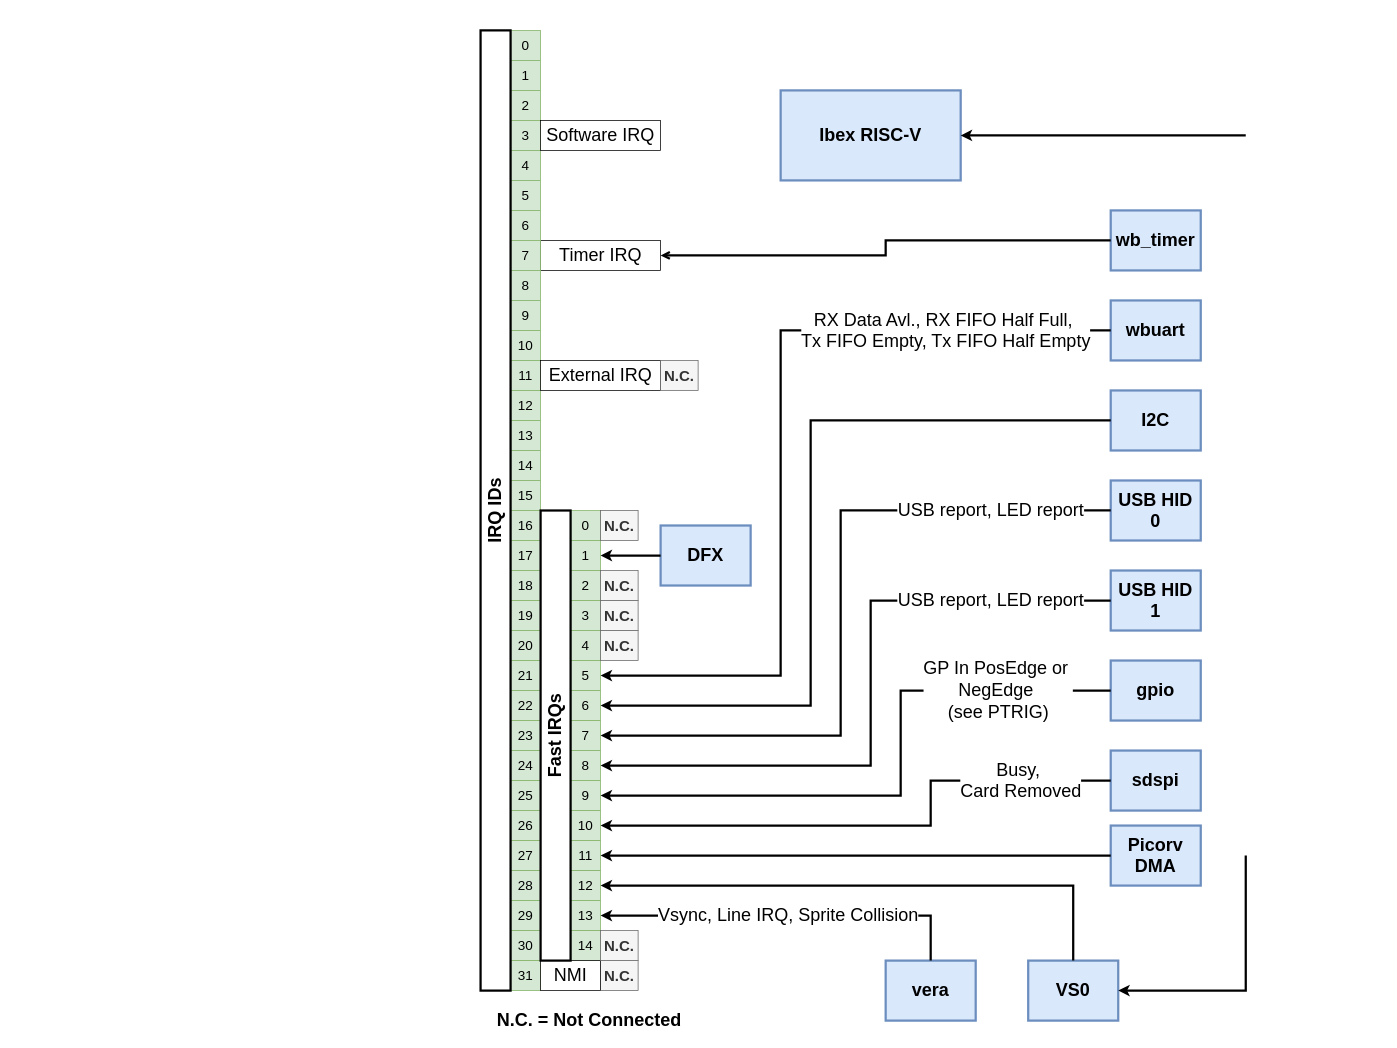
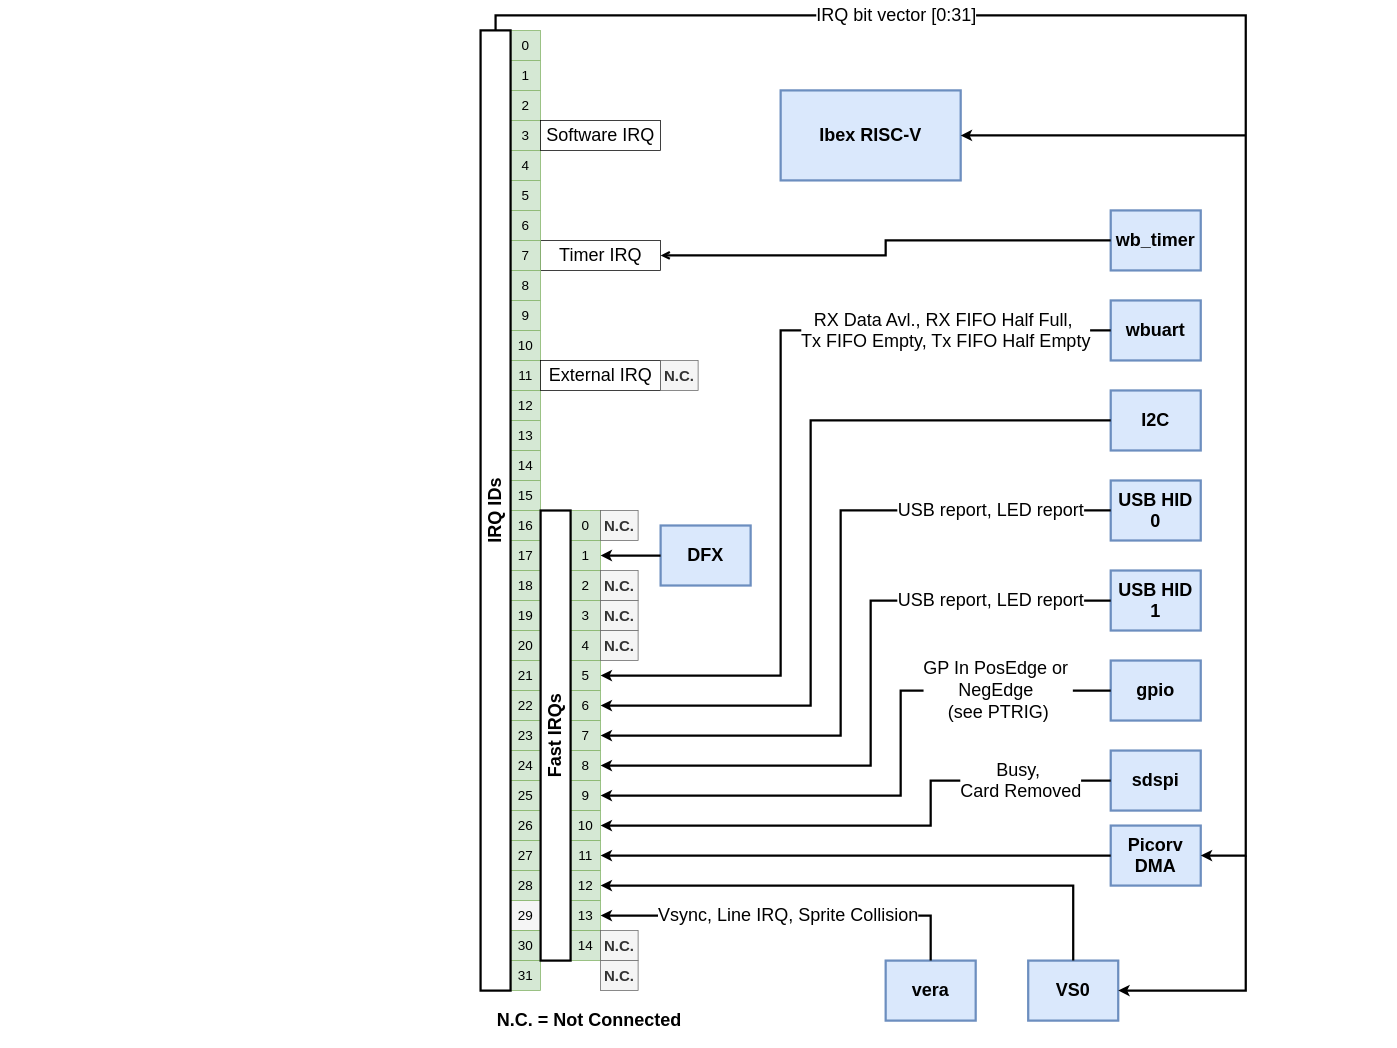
+ <mxCell id="80" value="IRQ bit vector [0:31]" style="endArrow=classic;html=1;rounded=0;edgeStyle=orthogonalEdgeStyle;fontSize=24;strokeWidth=3;" parent="1" source="86" target="8" edge="1"><mxGeometry x="-0.496" width="50" height="50" relative="1" as="geometry"><mxPoint x="680" y="720" as="sourcePoint" /><mxPoint x="730" y="670" as="targetPoint" /><Array as="points"><mxPoint x="660" y="20" /><mxPoint x="1660" y="20" /><mxPoint x="1660" y="1140" /></Array><mxPoint as="offset" /></mxGeometry></mxCell>
- <mxCell id="29" value="29" style="rounded=0;whiteSpace=wrap;html=1;fontSize=18;container=0;fillColor=#d5e8d4;strokeColor=#82b366;" parent="1" vertex="1"><mxGeometry x="680" y="1200" width="40" height="40" as="geometry" /></mxCell>
+ <mxCell id="29" value="29" style="rounded=0;whiteSpace=wrap;html=1;fontSize=18;container=0;fillColor=#f5f5f5;strokeColor=#82b366;" parent="1" vertex="1"><mxGeometry x="680" y="1200" width="40" height="40" as="geometry" /></mxCell>
- <mxCell id="63" value="NMI" style="rounded=0;whiteSpace=wrap;html=1;fontSize=24;" parent="1" vertex="1"><mxGeometry x="720" y="1280" width="80" height="40" as="geometry" /></mxCell>
